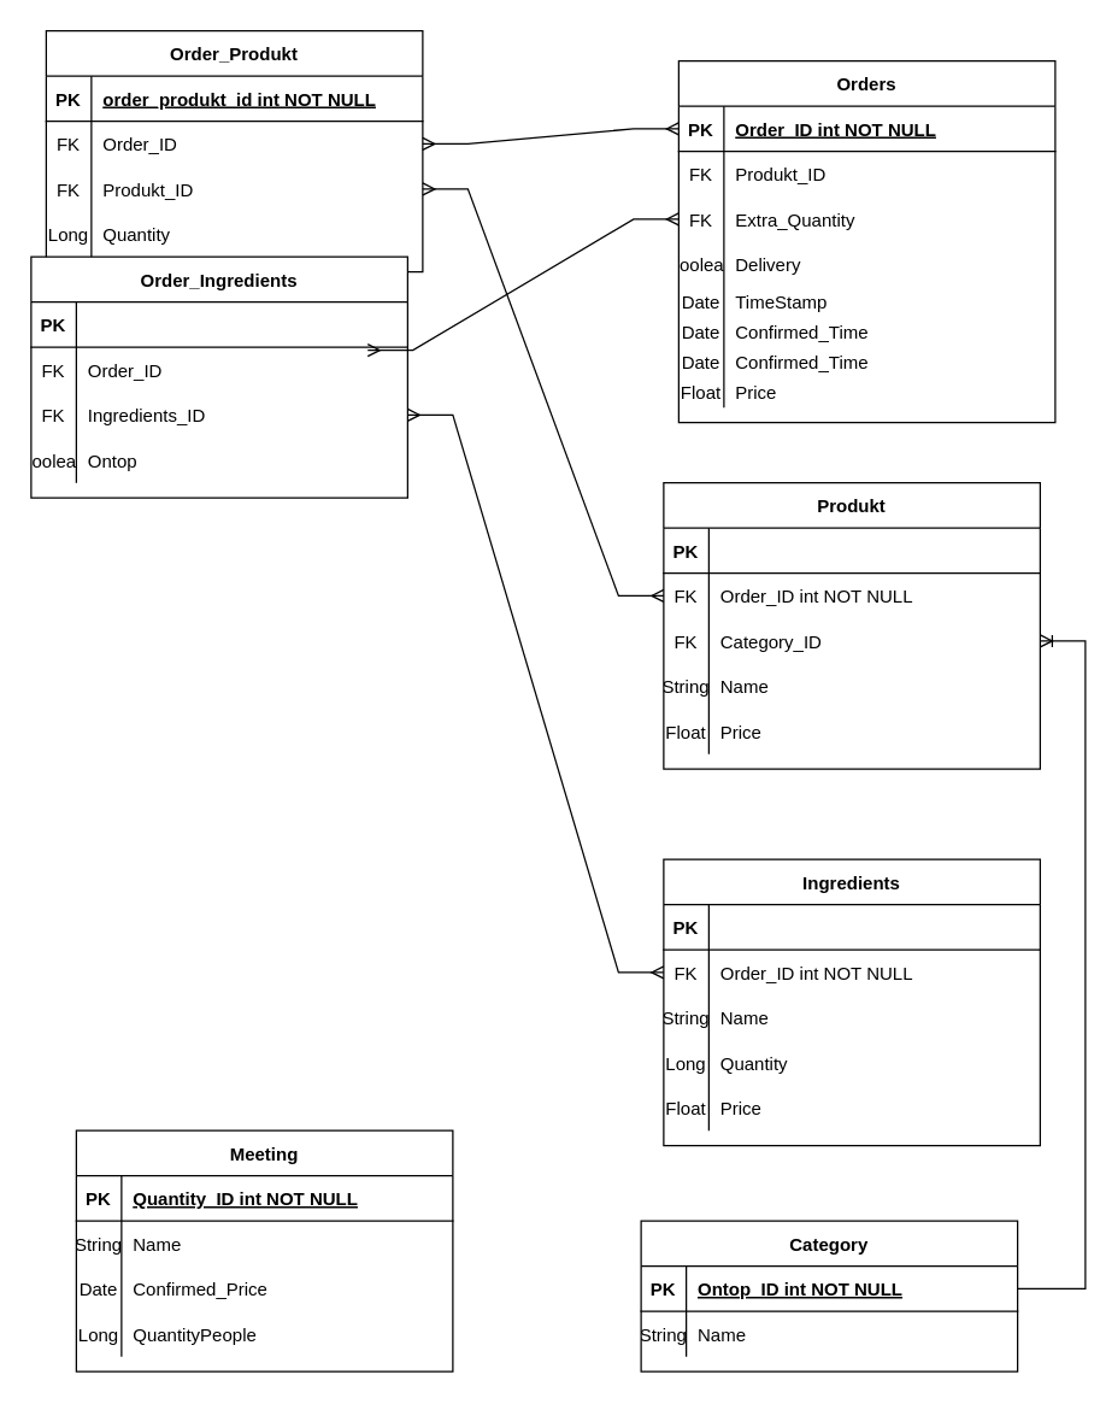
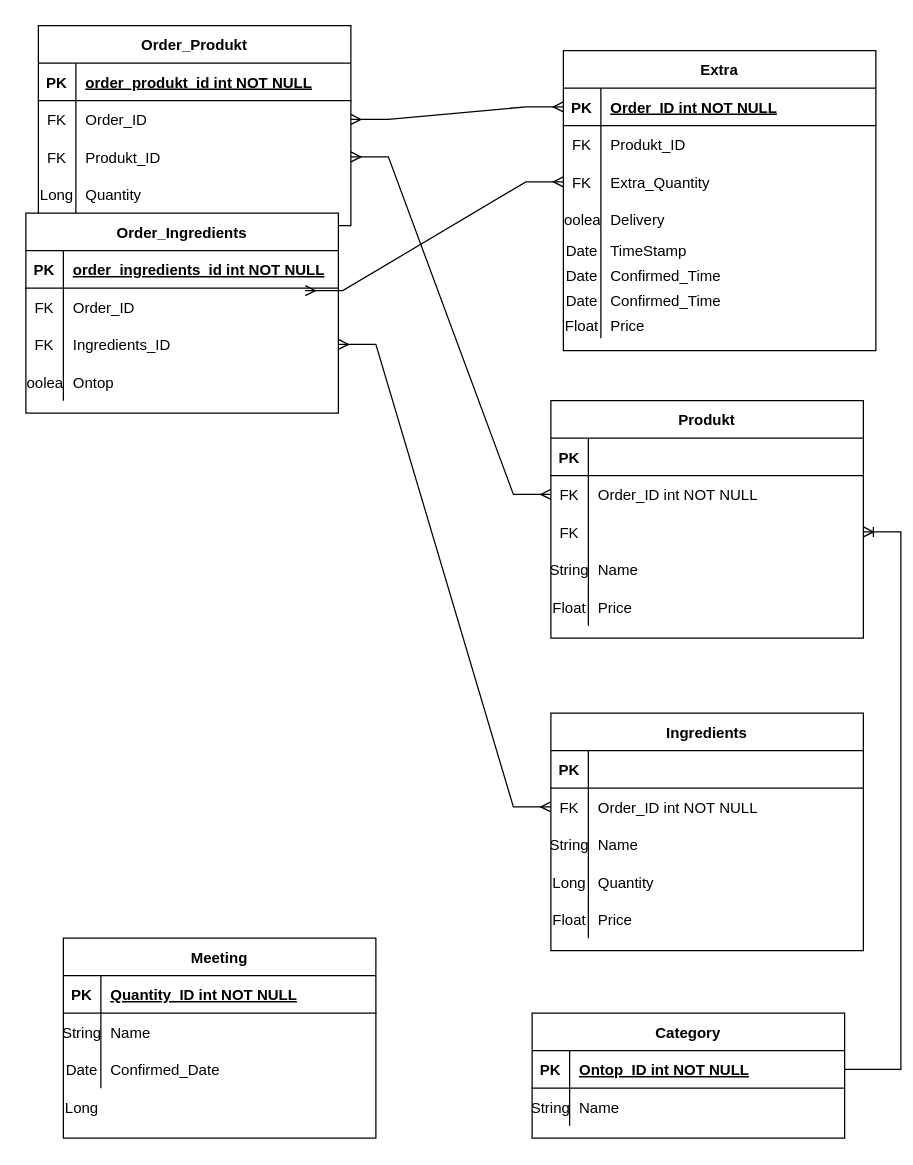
- <mxCell id="2" value="Orders" style="shape=table;startSize=30;container=1;collapsible=1;childLayout=tableLayout;fixedRows=1;rowLines=0;fontStyle=1;align=center;resizeLast=1;" parent="1" vertex="1"><mxGeometry x="450" y="40" width="250" height="240" as="geometry" /></mxCell>
+ <mxCell id="2" value="Extra" style="shape=table;startSize=30;container=1;collapsible=1;childLayout=tableLayout;fixedRows=1;rowLines=0;fontStyle=1;align=center;resizeLast=1;" parent="1" vertex="1"><mxGeometry x="450" y="40" width="250" height="240" as="geometry" /></mxCell>
+ <mxCell id="59" value="order_ingredients_id int NOT NULL " style="shape=partialRectangle;overflow=hidden;connectable=0;fillColor=none;top=0;left=0;bottom=0;right=0;align=left;spacingLeft=6;fontStyle=5;" parent="57" vertex="1"><mxGeometry x="30" width="220" height="30" as="geometry"><mxRectangle width="220" height="30" as="alternateBounds" /></mxGeometry></mxCell>
- <mxCell id="35" value="Category_ID" style="shape=partialRectangle;overflow=hidden;connectable=0;fillColor=none;top=0;left=0;bottom=0;right=0;align=left;spacingLeft=6;" parent="33" vertex="1"><mxGeometry x="30" width="220" height="30" as="geometry"><mxRectangle width="220" height="30" as="alternateBounds" /></mxGeometry></mxCell>
- <mxCell id="96" value="Confirmed_Price" style="shape=partialRectangle;overflow=hidden;connectable=0;fillColor=none;top=0;left=0;bottom=0;right=0;align=left;spacingLeft=6;" parent="94" vertex="1"><mxGeometry x="30" width="220" height="30" as="geometry"><mxRectangle width="220" height="30" as="alternateBounds" /></mxGeometry></mxCell>
+ <mxCell id="96" value="Confirmed_Date" style="shape=partialRectangle;overflow=hidden;connectable=0;fillColor=none;top=0;left=0;bottom=0;right=0;align=left;spacingLeft=6;" parent="94" vertex="1"><mxGeometry x="30" width="220" height="30" as="geometry"><mxRectangle width="220" height="30" as="alternateBounds" /></mxGeometry></mxCell>
- <mxCell id="99" value="QuantityPeople" style="shape=partialRectangle;overflow=hidden;connectable=0;fillColor=none;top=0;left=0;bottom=0;right=0;align=left;spacingLeft=6;" parent="97" vertex="1"><mxGeometry x="30" width="220" height="30" as="geometry"><mxRectangle width="220" height="30" as="alternateBounds" /></mxGeometry></mxCell>
